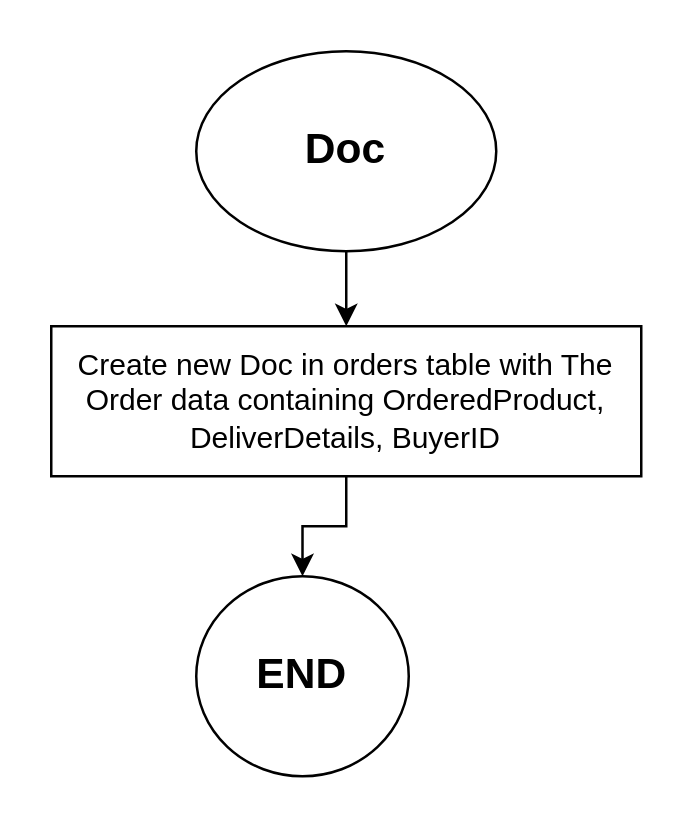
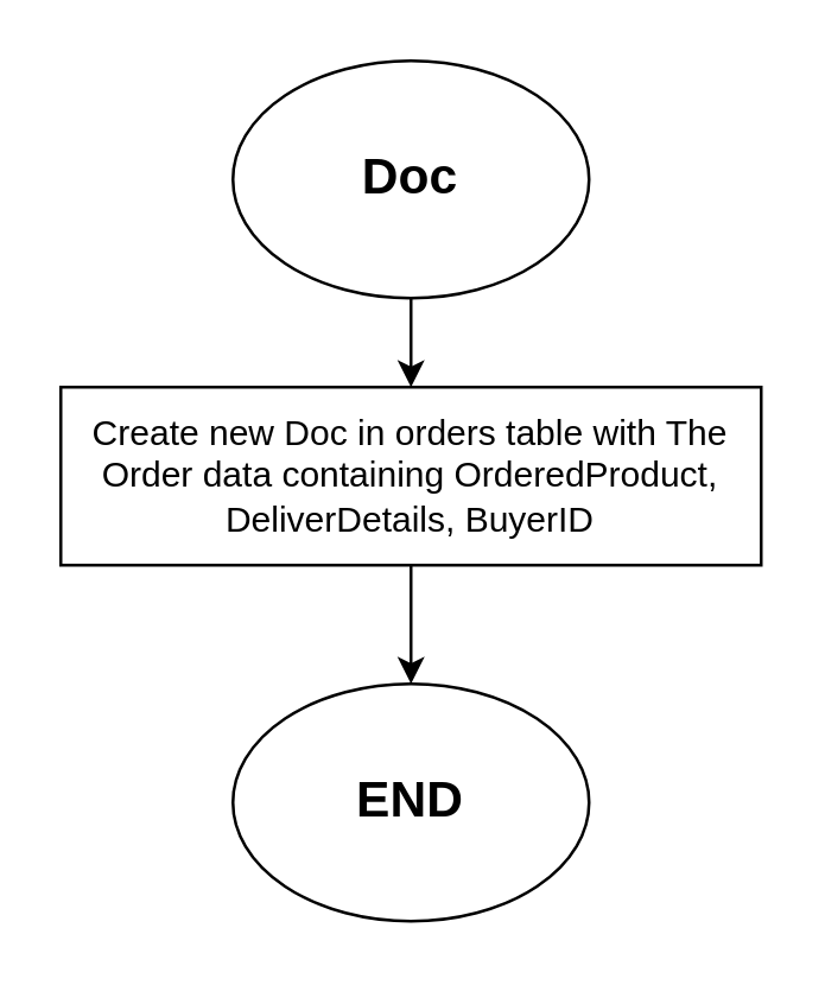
- <mxCell id="6" value="&lt;b&gt;&lt;font style=&quot;font-size: 17px&quot;&gt;END&lt;/font&gt;&lt;/b&gt;" style="ellipse;whiteSpace=wrap;html=1;" vertex="1" parent="1"><mxGeometry x="78" y="230" width="85" height="80" as="geometry" /></mxCell>
+ <mxCell id="6" value="&lt;b&gt;&lt;font style=&quot;font-size: 17px&quot;&gt;END&lt;/font&gt;&lt;/b&gt;" style="ellipse;whiteSpace=wrap;html=1;" vertex="1" parent="1"><mxGeometry x="78" y="230" width="120" height="80" as="geometry" /></mxCell>
